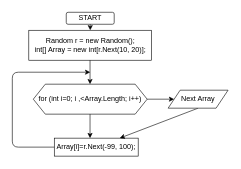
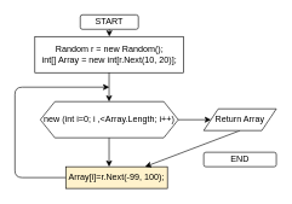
- <mxCell id="6" value="for (int i=0; i ,&amp;lt;Array.Length; i++)&lt;br&gt;" style="shape=hexagon;perimeter=hexagonPerimeter2;whiteSpace=wrap;html=1;fixedSize=1;" parent="1" vertex="1"><mxGeometry x="55" y="140" width="190" height="50" as="geometry" /></mxCell>
+ <mxCell id="6" value="new (int i=0; i ,&amp;lt;Array.Length; i++)&lt;br&gt;" style="shape=hexagon;perimeter=hexagonPerimeter2;whiteSpace=wrap;html=1;fixedSize=1;" parent="1" vertex="1"><mxGeometry x="55" y="140" width="190" height="50" as="geometry" /></mxCell>
- <mxCell id="13" value="&lt;span&gt;Next Array&lt;/span&gt;" style="shape=parallelogram;perimeter=parallelogramPerimeter;whiteSpace=wrap;html=1;fixedSize=1;" vertex="1" parent="1"><mxGeometry x="280" y="150" width="100" height="30" as="geometry" /></mxCell>
+ <mxCell id="13" value="&lt;span&gt;Return Array&lt;/span&gt;" style="shape=parallelogram;perimeter=parallelogramPerimeter;whiteSpace=wrap;html=1;fixedSize=1;" vertex="1" parent="1"><mxGeometry x="280" y="150" width="100" height="30" as="geometry" /></mxCell>
+ <mxCell id="7" value="END" style="rounded=1;whiteSpace=wrap;html=1;" parent="1" vertex="1"><mxGeometry x="280" y="210" width="100" height="20" as="geometry" /></mxCell>
- <mxCell id="9" value="&lt;span&gt;Array[i]=r.Next(-99, 100);&lt;/span&gt;" style="rounded=0;whiteSpace=wrap;html=1;" parent="1" vertex="1"><mxGeometry x="90" y="230" width="140" height="30" as="geometry" /></mxCell>
+ <mxCell id="9" value="&lt;span&gt;Array[i]=r.Next(-99, 100);&lt;/span&gt;" style="rounded=0;whiteSpace=wrap;html=1;fillColor=#fff2cc;" parent="1" vertex="1"><mxGeometry x="90" y="230" width="140" height="30" as="geometry" /></mxCell>
